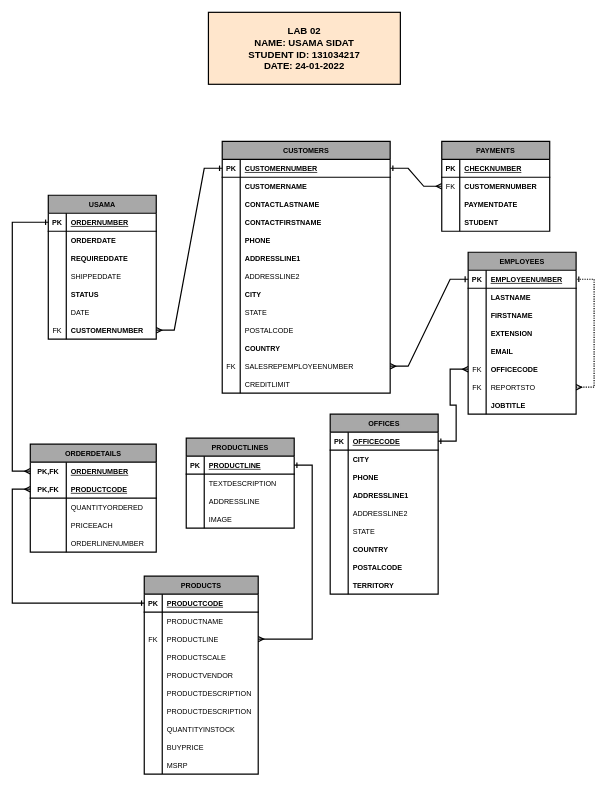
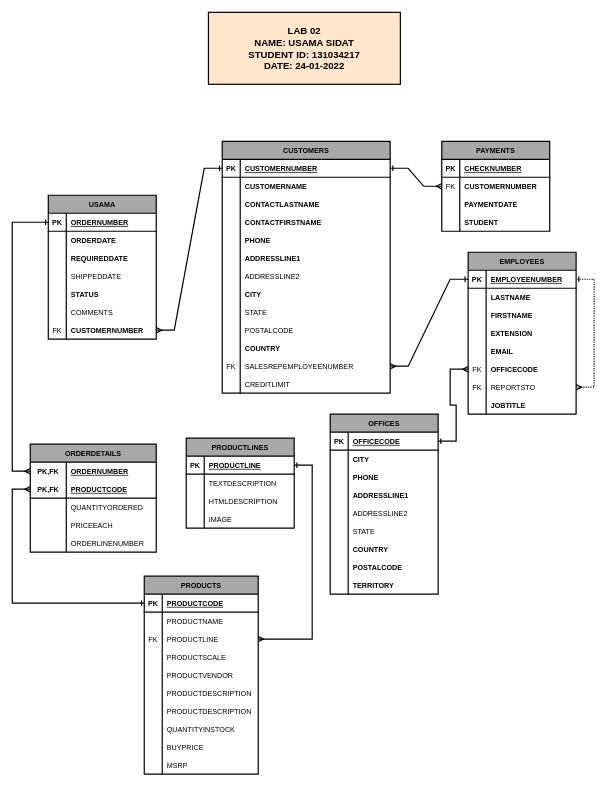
- <mxCell id="116" value="DATE" style="shape=partialRectangle;connectable=0;fillColor=none;top=0;left=0;bottom=0;right=0;align=left;spacingLeft=6;overflow=hidden;strokeWidth=2;" parent="114" vertex="1"><mxGeometry x="30" width="150" height="30" as="geometry"><mxRectangle width="150" height="30" as="alternateBounds" /></mxGeometry></mxCell>
+ <mxCell id="116" value="COMMENTS" style="shape=partialRectangle;connectable=0;fillColor=none;top=0;left=0;bottom=0;right=0;align=left;spacingLeft=6;overflow=hidden;strokeWidth=2;" parent="114" vertex="1"><mxGeometry x="30" width="150" height="30" as="geometry"><mxRectangle width="150" height="30" as="alternateBounds" /></mxGeometry></mxCell>
- <mxCell id="148" value="ADDRESSLINE" style="shape=partialRectangle;connectable=0;fillColor=none;top=0;left=0;bottom=0;right=0;align=left;spacingLeft=6;overflow=hidden;fontSize=12;strokeWidth=2;" parent="146" vertex="1"><mxGeometry x="30" width="150" height="30" as="geometry"><mxRectangle width="150" height="30" as="alternateBounds" /></mxGeometry></mxCell>
+ <mxCell id="148" value="HTMLDESCRIPTION" style="shape=partialRectangle;connectable=0;fillColor=none;top=0;left=0;bottom=0;right=0;align=left;spacingLeft=6;overflow=hidden;fontSize=12;strokeWidth=2;" parent="146" vertex="1"><mxGeometry x="30" width="150" height="30" as="geometry"><mxRectangle width="150" height="30" as="alternateBounds" /></mxGeometry></mxCell>
